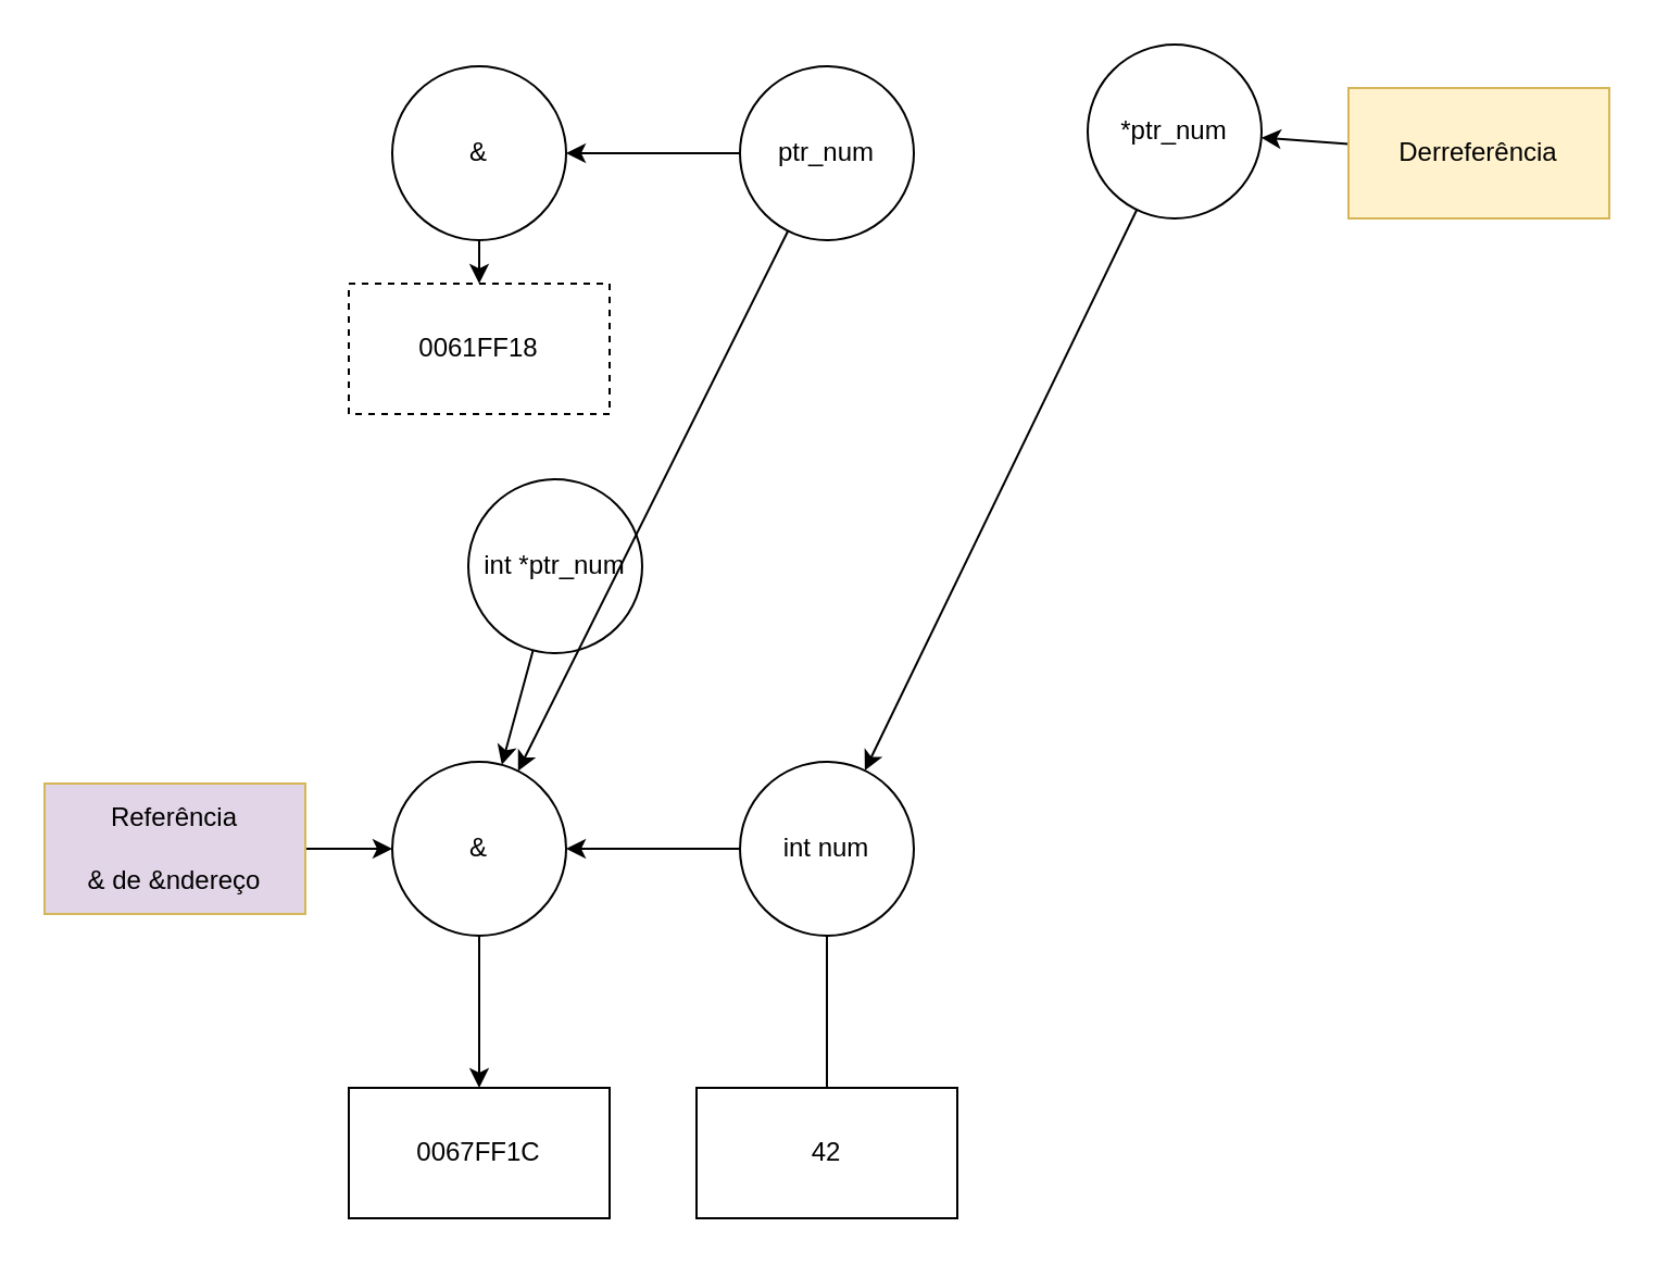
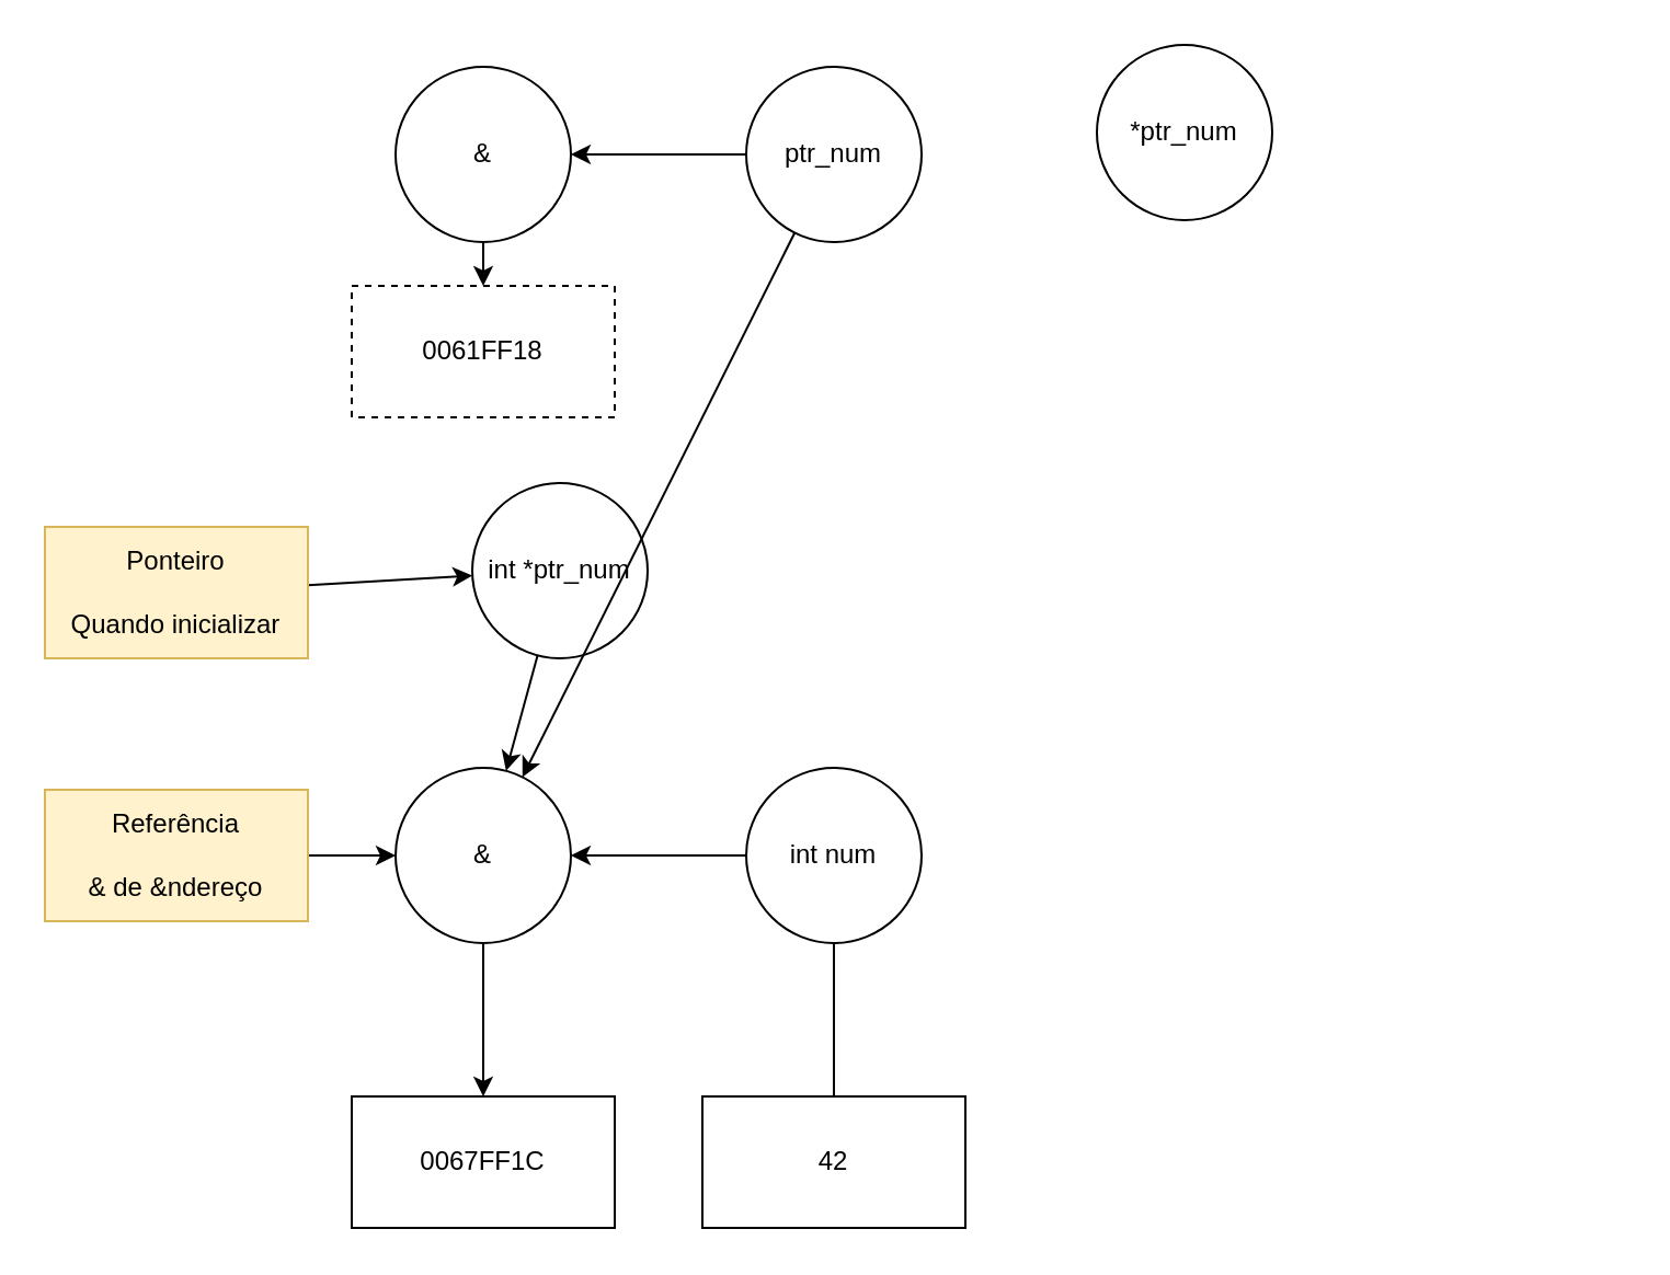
- <mxCell id="18" value="" style="edgeStyle=none;html=1;" parent="1" source="19" target="21" edge="1"><mxGeometry relative="1" as="geometry" /></mxCell>
- <mxCell id="19" value="Derreferência" style="whiteSpace=wrap;html=1;fillColor=#fff2cc;strokeColor=#d6b656;" parent="1" vertex="1"><mxGeometry x="620" y="40" width="120" height="60" as="geometry" /></mxCell>
- <mxCell id="20" value="" style="edgeStyle=none;html=1;" parent="1" source="21" target="7" edge="1"><mxGeometry relative="1" as="geometry"><mxPoint x="540" y="240" as="targetPoint" /></mxGeometry></mxCell>
+ <mxCell id="14" value="" style="edgeStyle=none;html=1;" parent="1" source="15" target="10" edge="1"><mxGeometry relative="1" as="geometry" /></mxCell>
+ <mxCell id="15" value="Ponteiro&lt;br&gt;&lt;br&gt;Quando inicializar" style="whiteSpace=wrap;html=1;fillColor=#fff2cc;strokeColor=#d6b656;" parent="1" vertex="1"><mxGeometry x="20" y="240" width="120" height="60" as="geometry" /></mxCell>
- <mxCell id="17" value="Referência&lt;br&gt;&lt;br&gt;&amp;amp; de &amp;amp;ndereço" style="whiteSpace=wrap;html=1;fillColor=#e1d5e7;strokeColor=#d6b656;" parent="1" vertex="1"><mxGeometry x="20" y="360" width="120" height="60" as="geometry" /></mxCell>
+ <mxCell id="17" value="Referência&lt;br&gt;&lt;br&gt;&amp;amp; de &amp;amp;ndereço" style="whiteSpace=wrap;html=1;fillColor=#fff2cc;strokeColor=#d6b656;" parent="1" vertex="1"><mxGeometry x="20" y="360" width="120" height="60" as="geometry" /></mxCell>
